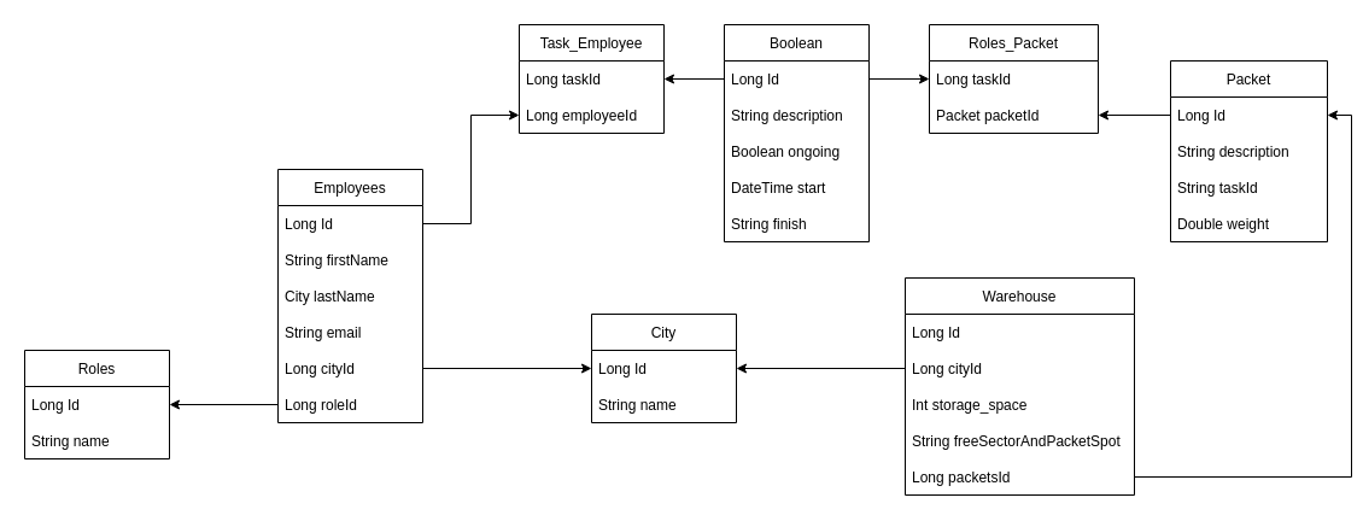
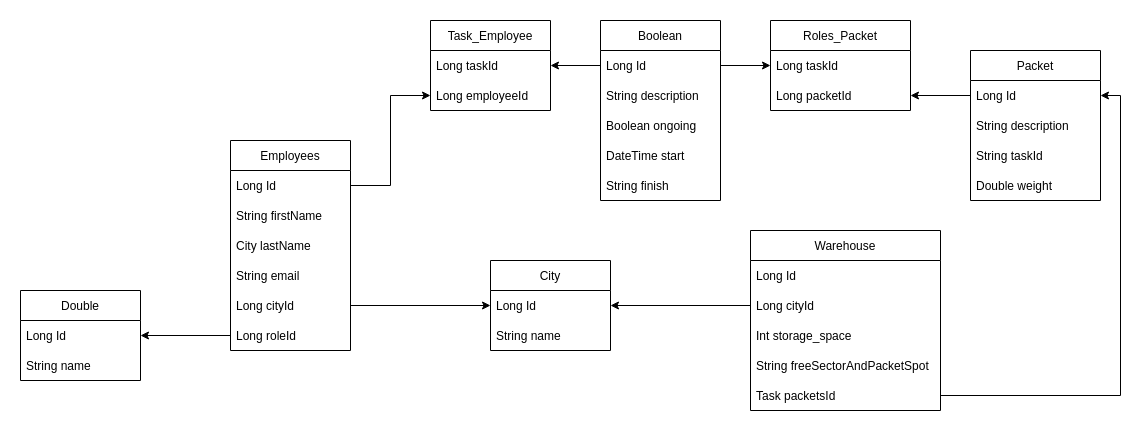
- <mxCell id="43" value="Packet packetId" style="text;strokeColor=none;fillColor=none;align=left;verticalAlign=middle;spacingLeft=4;spacingRight=4;overflow=hidden;points=[[0,0.5],[1,0.5]];portConstraint=eastwest;rotatable=0;" vertex="1" parent="41"><mxGeometry y="60" width="140" height="30" as="geometry" /></mxCell>
+ <mxCell id="43" value="Long packetId" style="text;strokeColor=none;fillColor=none;align=left;verticalAlign=middle;spacingLeft=4;spacingRight=4;overflow=hidden;points=[[0,0.5],[1,0.5]];portConstraint=eastwest;rotatable=0;" vertex="1" parent="41"><mxGeometry y="60" width="140" height="30" as="geometry" /></mxCell>
- <mxCell id="2" value="Roles" style="swimlane;fontStyle=0;childLayout=stackLayout;horizontal=1;startSize=30;horizontalStack=0;resizeParent=1;resizeParentMax=0;resizeLast=0;collapsible=1;marginBottom=0;" parent="1" vertex="1"><mxGeometry x="20" y="290" width="120" height="90" as="geometry" /></mxCell>
+ <mxCell id="2" value="Double" style="swimlane;fontStyle=0;childLayout=stackLayout;horizontal=1;startSize=30;horizontalStack=0;resizeParent=1;resizeParentMax=0;resizeLast=0;collapsible=1;marginBottom=0;" parent="1" vertex="1"><mxGeometry x="20" y="290" width="120" height="90" as="geometry" /></mxCell>
- <mxCell id="15" value="Long packetsId" style="text;strokeColor=none;fillColor=none;align=left;verticalAlign=middle;spacingLeft=4;spacingRight=4;overflow=hidden;points=[[0,0.5],[1,0.5]];portConstraint=eastwest;rotatable=0;" parent="10" vertex="1"><mxGeometry y="150" width="190" height="30" as="geometry" /></mxCell>
+ <mxCell id="15" value="Task packetsId" style="text;strokeColor=none;fillColor=none;align=left;verticalAlign=middle;spacingLeft=4;spacingRight=4;overflow=hidden;points=[[0,0.5],[1,0.5]];portConstraint=eastwest;rotatable=0;" parent="10" vertex="1"><mxGeometry y="150" width="190" height="30" as="geometry" /></mxCell>
